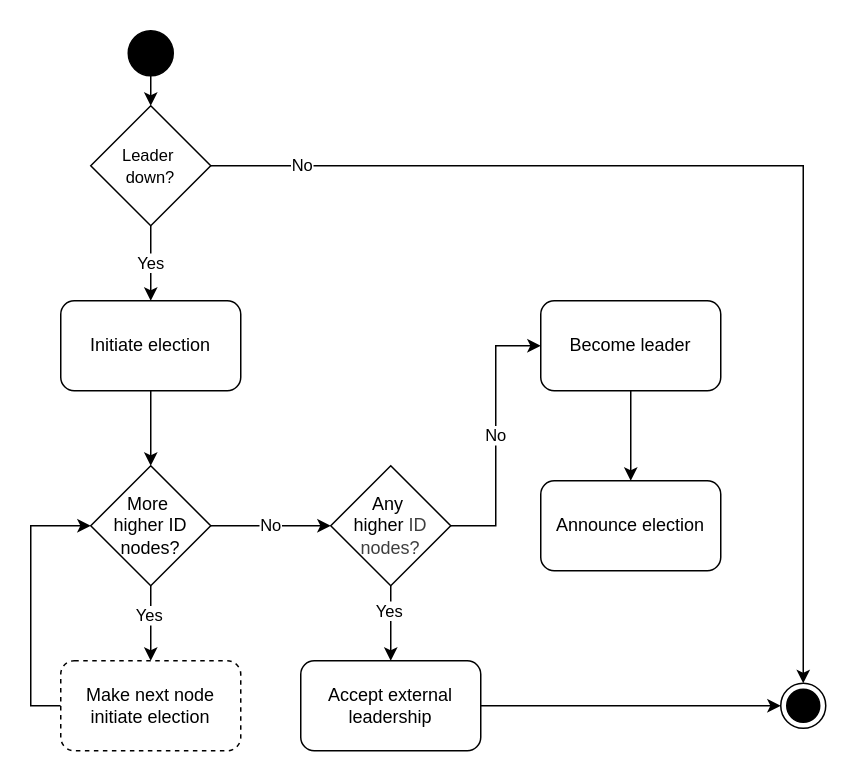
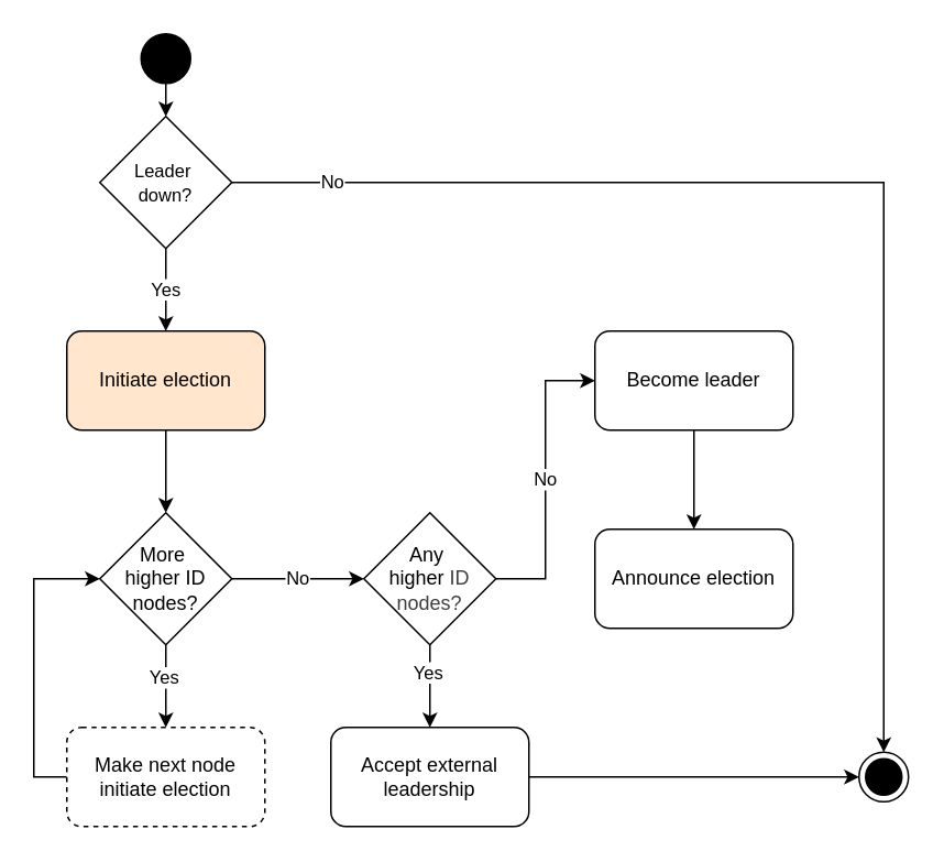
- <mxCell id="8" value="Initiate election" style="rounded=1;whiteSpace=wrap;html=1;" parent="1" vertex="1"><mxGeometry x="40" y="200" width="120" height="60" as="geometry" /></mxCell>
+ <mxCell id="8" value="Initiate election" style="rounded=1;whiteSpace=wrap;html=1;fillColor=#ffe6cc;" parent="1" vertex="1"><mxGeometry x="40" y="200" width="120" height="60" as="geometry" /></mxCell>
